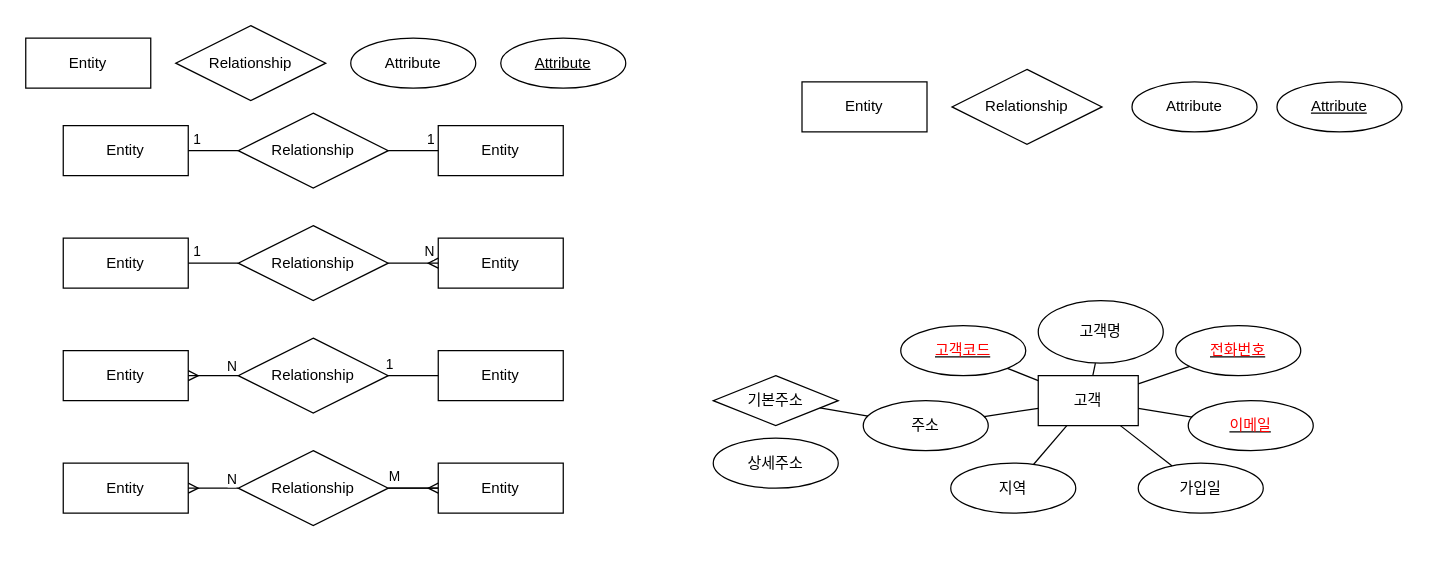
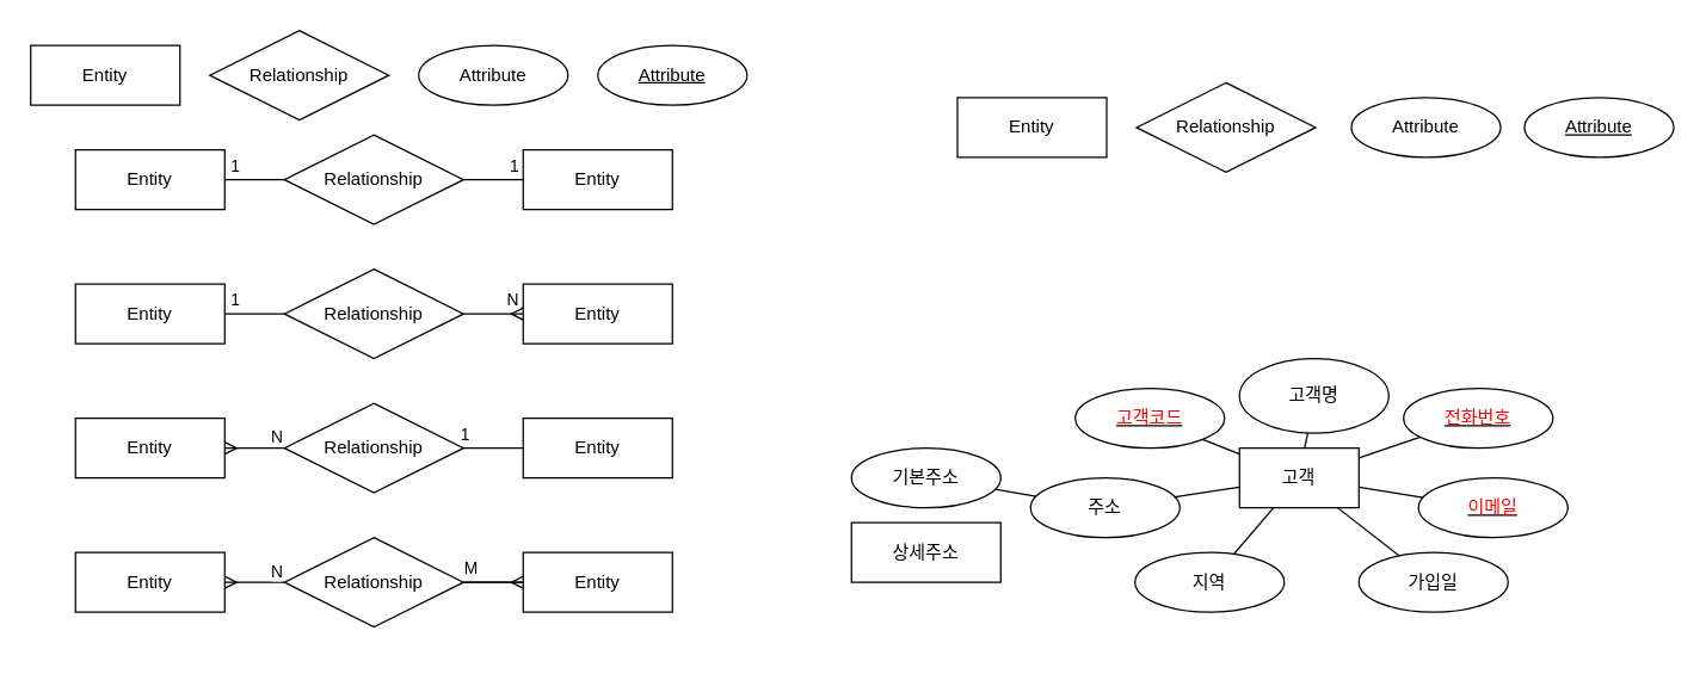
- <mxCell id="55" value="기본주소" style="rhombus;whiteSpace=wrap;html=1;align=center;" vertex="1" parent="1"><mxGeometry x="570" y="300" width="100" height="40" as="geometry" /></mxCell>
+ <mxCell id="55" value="기본주소" style="ellipse;whiteSpace=wrap;html=1;align=center;" vertex="1" parent="1"><mxGeometry x="570" y="300" width="100" height="40" as="geometry" /></mxCell>
- <mxCell id="54" value="상세주소" style="ellipse;whiteSpace=wrap;html=1;align=center;" vertex="1" parent="1"><mxGeometry x="570" y="350" width="100" height="40" as="geometry" /></mxCell>
+ <mxCell id="54" value="상세주소" style="whiteSpace=wrap;html=1;align=center;rounded=0;" vertex="1" parent="1"><mxGeometry x="570" y="350" width="100" height="40" as="geometry" /></mxCell>
